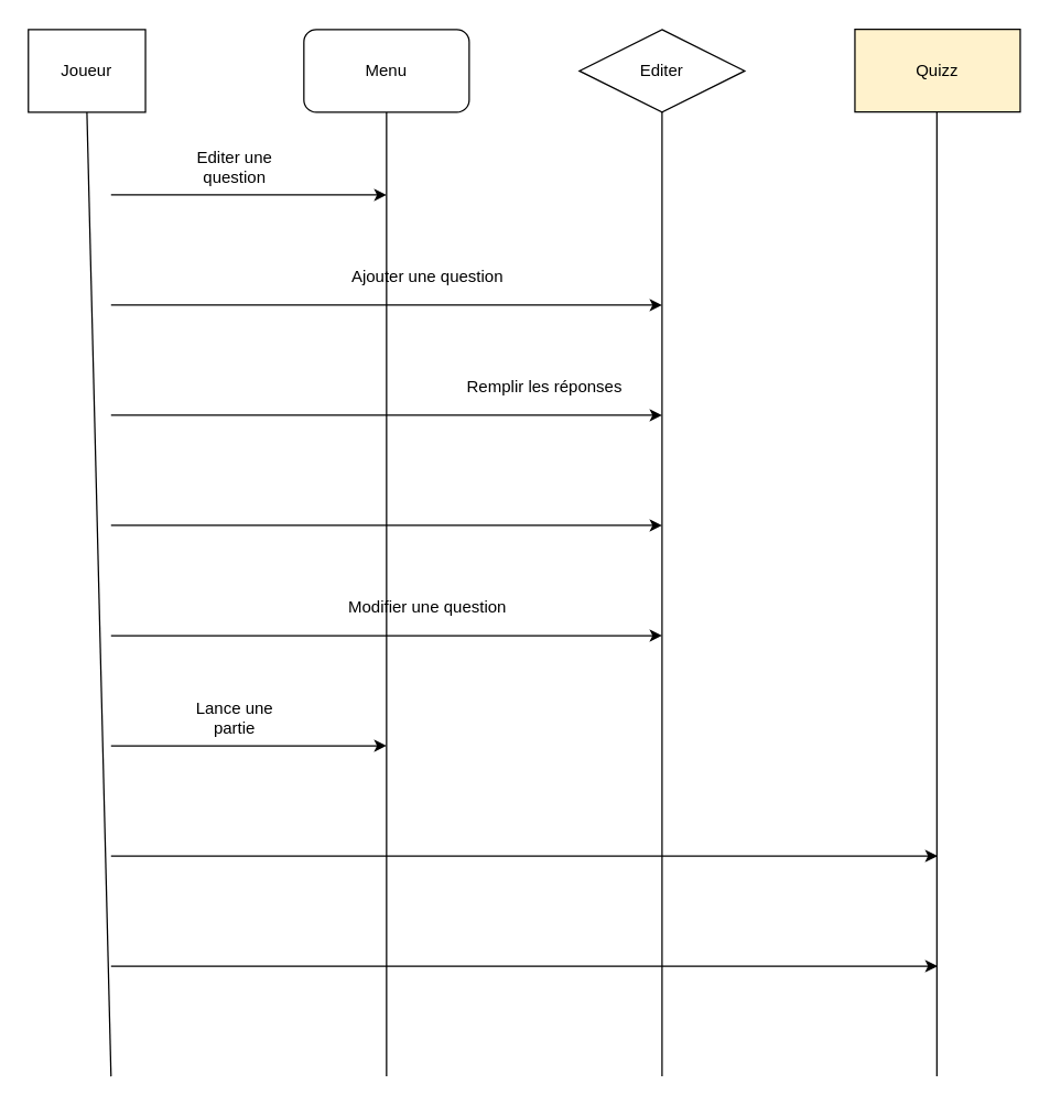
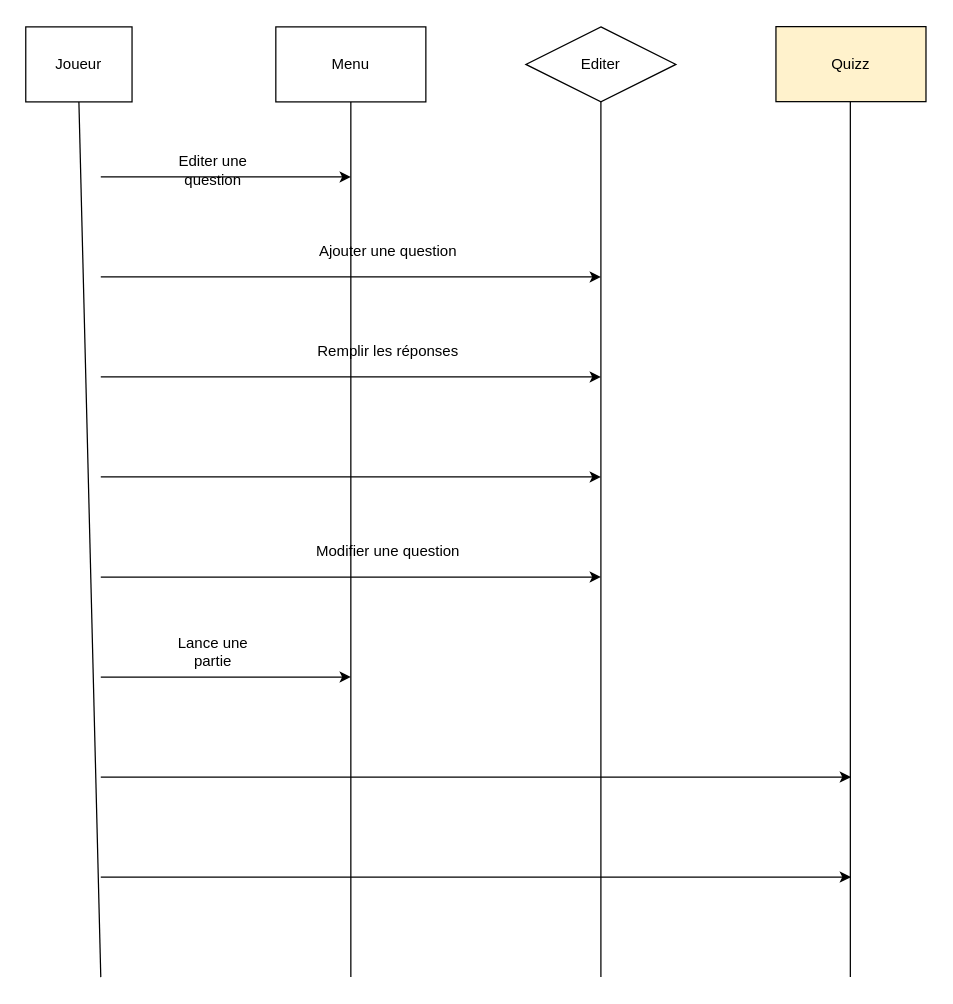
- <mxCell id="3" value="Menu" style="whiteSpace=wrap;html=1;rounded=1;" vertex="1" parent="1"><mxGeometry x="220" y="21" width="120" height="60" as="geometry" /></mxCell>
+ <mxCell id="3" value="Menu" style="rounded=0;whiteSpace=wrap;html=1;" vertex="1" parent="1"><mxGeometry x="220" y="21" width="120" height="60" as="geometry" /></mxCell>
- <mxCell id="8" value="Editer une question" style="text;html=1;strokeColor=none;fillColor=none;align=center;verticalAlign=middle;whiteSpace=wrap;rounded=0;" vertex="1" parent="1"><mxGeometry x="130" y="111" width="80" height="20" as="geometry" /></mxCell>
+ <mxCell id="8" value="Editer une question" style="text;html=1;strokeColor=none;fillColor=none;align=center;verticalAlign=middle;whiteSpace=wrap;rounded=0;" vertex="1" parent="1"><mxGeometry x="130" y="126" width="80" height="20" as="geometry" /></mxCell>
- <mxCell id="13" value="Remplir les réponses" style="text;html=1;strokeColor=none;fillColor=none;align=center;verticalAlign=middle;whiteSpace=wrap;rounded=0;" vertex="1" parent="1"><mxGeometry x="315" y="271" width="160" height="20" as="geometry" /></mxCell>
+ <mxCell id="13" value="Remplir les réponses" style="text;html=1;strokeColor=none;fillColor=none;align=center;verticalAlign=middle;whiteSpace=wrap;rounded=0;" vertex="1" parent="1"><mxGeometry x="230" y="271" width="160" height="20" as="geometry" /></mxCell>
